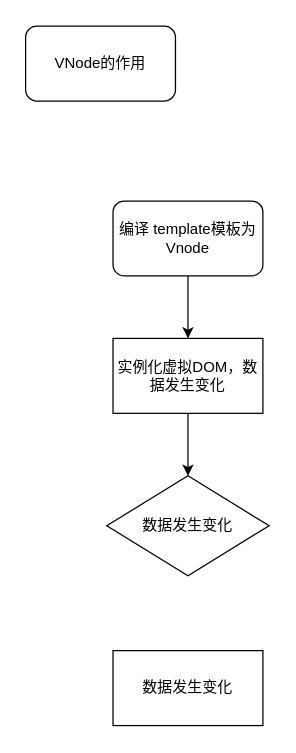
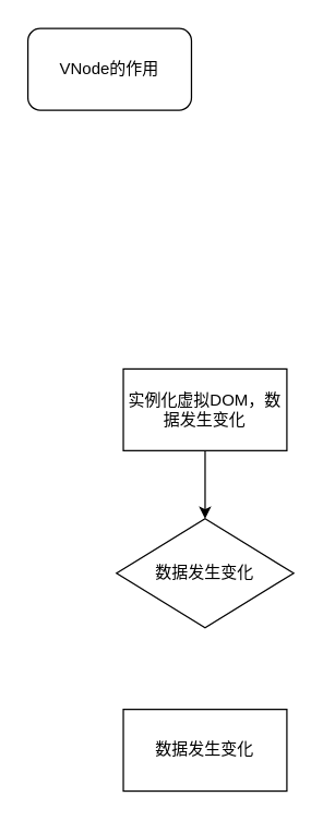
- <mxCell id="4" value="编译 template模板为Vnode" style="rounded=1;whiteSpace=wrap;html=1;" vertex="1" parent="1"><mxGeometry x="90" y="160" width="120" height="60" as="geometry" /></mxCell>
- <mxCell id="3" style="edgeStyle=orthogonalEdgeStyle;rounded=0;orthogonalLoop=1;jettySize=auto;html=1;" edge="1" parent="1" source="4" target="6"><mxGeometry relative="1" as="geometry" /></mxCell>
